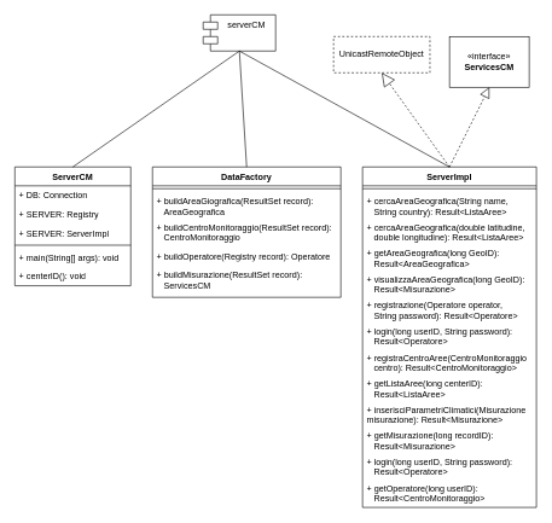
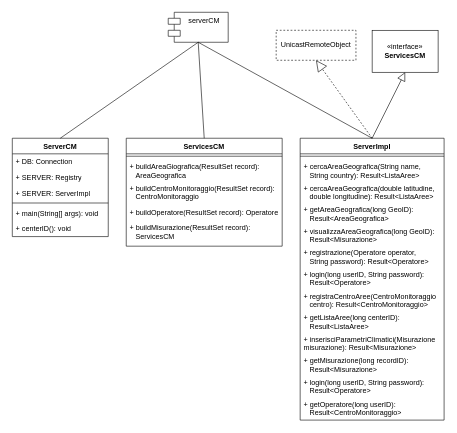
- <mxCell id="36" value="" style="endArrow=block;dashed=1;endFill=0;endSize=12;html=1;rounded=0;exitX=0.5;exitY=0;exitDx=0;exitDy=0;entryX=0.5;entryY=1;entryDx=0;entryDy=0;" edge="1" parent="1" source="16" target="30"><mxGeometry width="160" relative="1" as="geometry"><mxPoint x="390" y="620" as="sourcePoint" /><mxPoint x="550" y="620" as="targetPoint" /></mxGeometry></mxCell>
+ <mxCell id="36" value="" style="endArrow=block;dashed=0;endFill=0;endSize=12;html=1;rounded=0;exitX=0.5;exitY=0;exitDx=0;exitDy=0;entryX=0.5;entryY=1;entryDx=0;entryDy=0;" edge="1" parent="1" source="16" target="30"><mxGeometry width="160" relative="1" as="geometry"><mxPoint x="390" y="620" as="sourcePoint" /><mxPoint x="550" y="620" as="targetPoint" /></mxGeometry></mxCell>
- <mxCell id="3" value="DataFactory" style="swimlane;fontStyle=1;align=center;verticalAlign=top;childLayout=stackLayout;horizontal=1;startSize=26;horizontalStack=0;resizeParent=1;resizeParentMax=0;resizeLast=0;collapsible=1;marginBottom=0;whiteSpace=wrap;html=1;" parent="1" vertex="1"><mxGeometry x="210" y="230" width="260" height="180" as="geometry" /></mxCell>
+ <mxCell id="3" value="ServicesCM" style="swimlane;fontStyle=1;align=center;verticalAlign=top;childLayout=stackLayout;horizontal=1;startSize=26;horizontalStack=0;resizeParent=1;resizeParentMax=0;resizeLast=0;collapsible=1;marginBottom=0;whiteSpace=wrap;html=1;" parent="1" vertex="1"><mxGeometry x="210" y="230" width="260" height="180" as="geometry" /></mxCell>
- <mxCell id="7" value="+ buildOperatore(Registry record): Operatore" style="text;strokeColor=none;fillColor=none;align=left;verticalAlign=top;spacingLeft=4;spacingRight=4;overflow=hidden;rotatable=0;points=[[0,0.5],[1,0.5]];portConstraint=eastwest;whiteSpace=wrap;html=1;" vertex="1" parent="3"><mxGeometry y="110" width="260" height="26" as="geometry" /></mxCell>
+ <mxCell id="7" value="+ buildOperatore(ResultSet record): Operatore" style="text;strokeColor=none;fillColor=none;align=left;verticalAlign=top;spacingLeft=4;spacingRight=4;overflow=hidden;rotatable=0;points=[[0,0.5],[1,0.5]];portConstraint=eastwest;whiteSpace=wrap;html=1;" vertex="1" parent="3"><mxGeometry y="110" width="260" height="26" as="geometry" /></mxCell>
